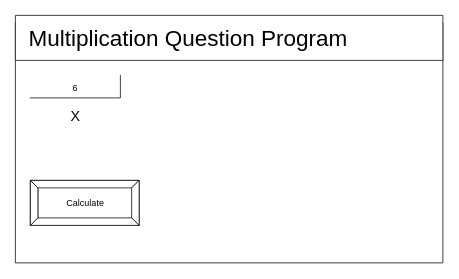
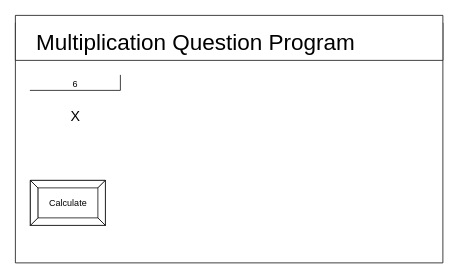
- <mxCell id="4" value="&lt;font style=&quot;font-size: 30px&quot;&gt;Multiplication Question Program&lt;/font&gt;" style="text;html=1;align=center;verticalAlign=middle;resizable=0;points=[];autosize=1;strokeColor=none;fillColor=none;" vertex="1" parent="1"><mxGeometry x="30" y="35" width="440" height="30" as="geometry" /></mxCell>
+ <mxCell id="4" value="&lt;font style=&quot;font-size: 30px&quot;&gt;Multiplication Question Program&lt;/font&gt;" style="text;html=1;align=center;verticalAlign=middle;resizable=0;points=[];autosize=1;strokeColor=none;fillColor=none;" vertex="1" parent="1"><mxGeometry x="40" y="40" width="440" height="30" as="geometry" /></mxCell>
- <mxCell id="6" value="&lt;font style=&quot;font-size: 12px&quot;&gt;6&lt;/font&gt;" style="shape=partialRectangle;whiteSpace=wrap;html=1;top=0;left=0;fillColor=none;fontSize=19;" vertex="1" parent="1"><mxGeometry x="40" y="100" width="120" height="30" as="geometry" /></mxCell>
+ <mxCell id="6" value="&lt;font style=&quot;font-size: 12px&quot;&gt;6&lt;/font&gt;" style="shape=partialRectangle;whiteSpace=wrap;html=1;top=0;left=0;fillColor=none;fontSize=19;" vertex="1" parent="1"><mxGeometry x="40" y="100" width="120" height="20" as="geometry" /></mxCell>
- <mxCell id="7" value="&lt;font color=&quot;#000000&quot;&gt;Calculate&lt;/font&gt;" style="labelPosition=center;verticalLabelPosition=middle;align=center;html=1;shape=mxgraph.basic.button;dx=10;fontSize=12;fontColor=#CCCCCC;" vertex="1" parent="1"><mxGeometry x="40" y="240" width="145" height="60" as="geometry" /></mxCell>
+ <mxCell id="7" value="&lt;font color=&quot;#000000&quot;&gt;Calculate&lt;/font&gt;" style="labelPosition=center;verticalLabelPosition=middle;align=center;html=1;shape=mxgraph.basic.button;dx=10;fontSize=12;fontColor=#CCCCCC;" vertex="1" parent="1"><mxGeometry x="40" y="240" width="100" height="60" as="geometry" /></mxCell>
